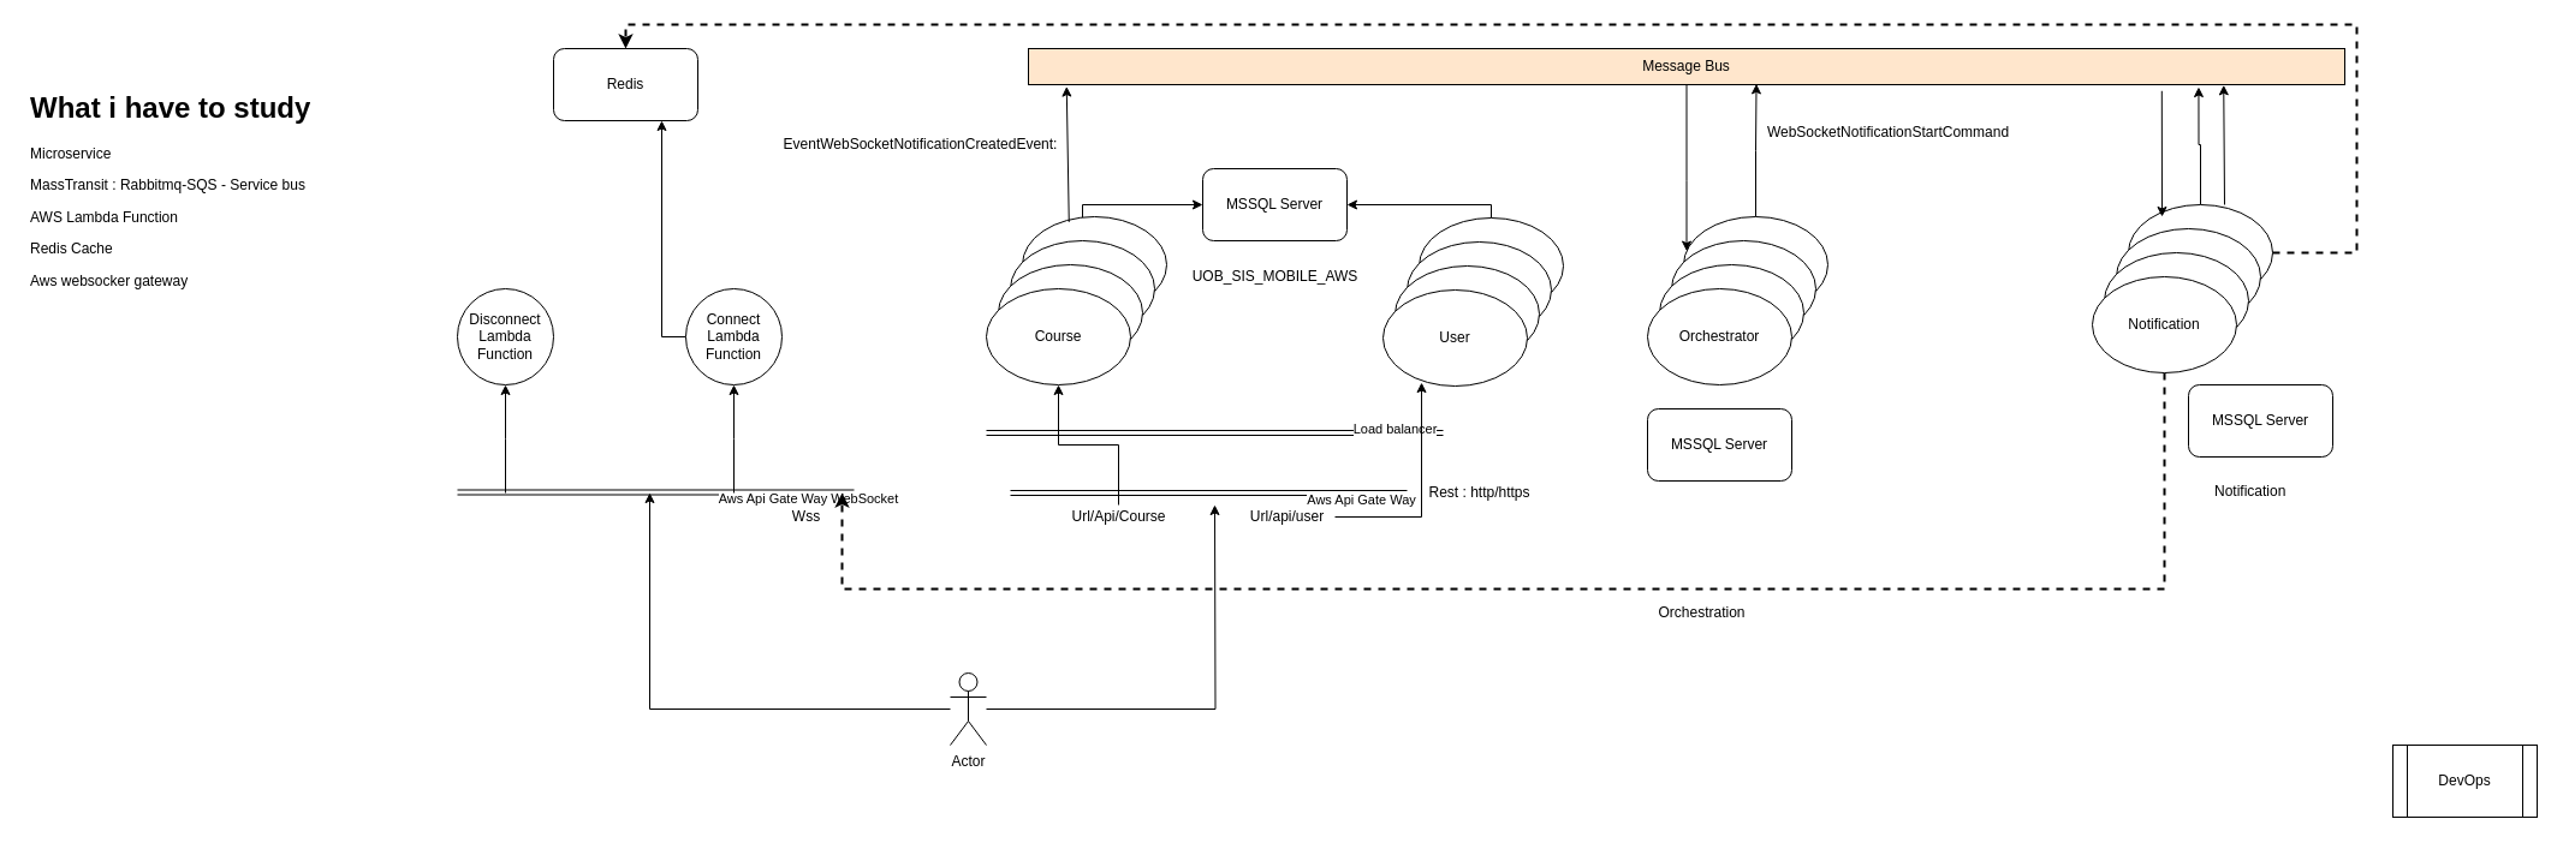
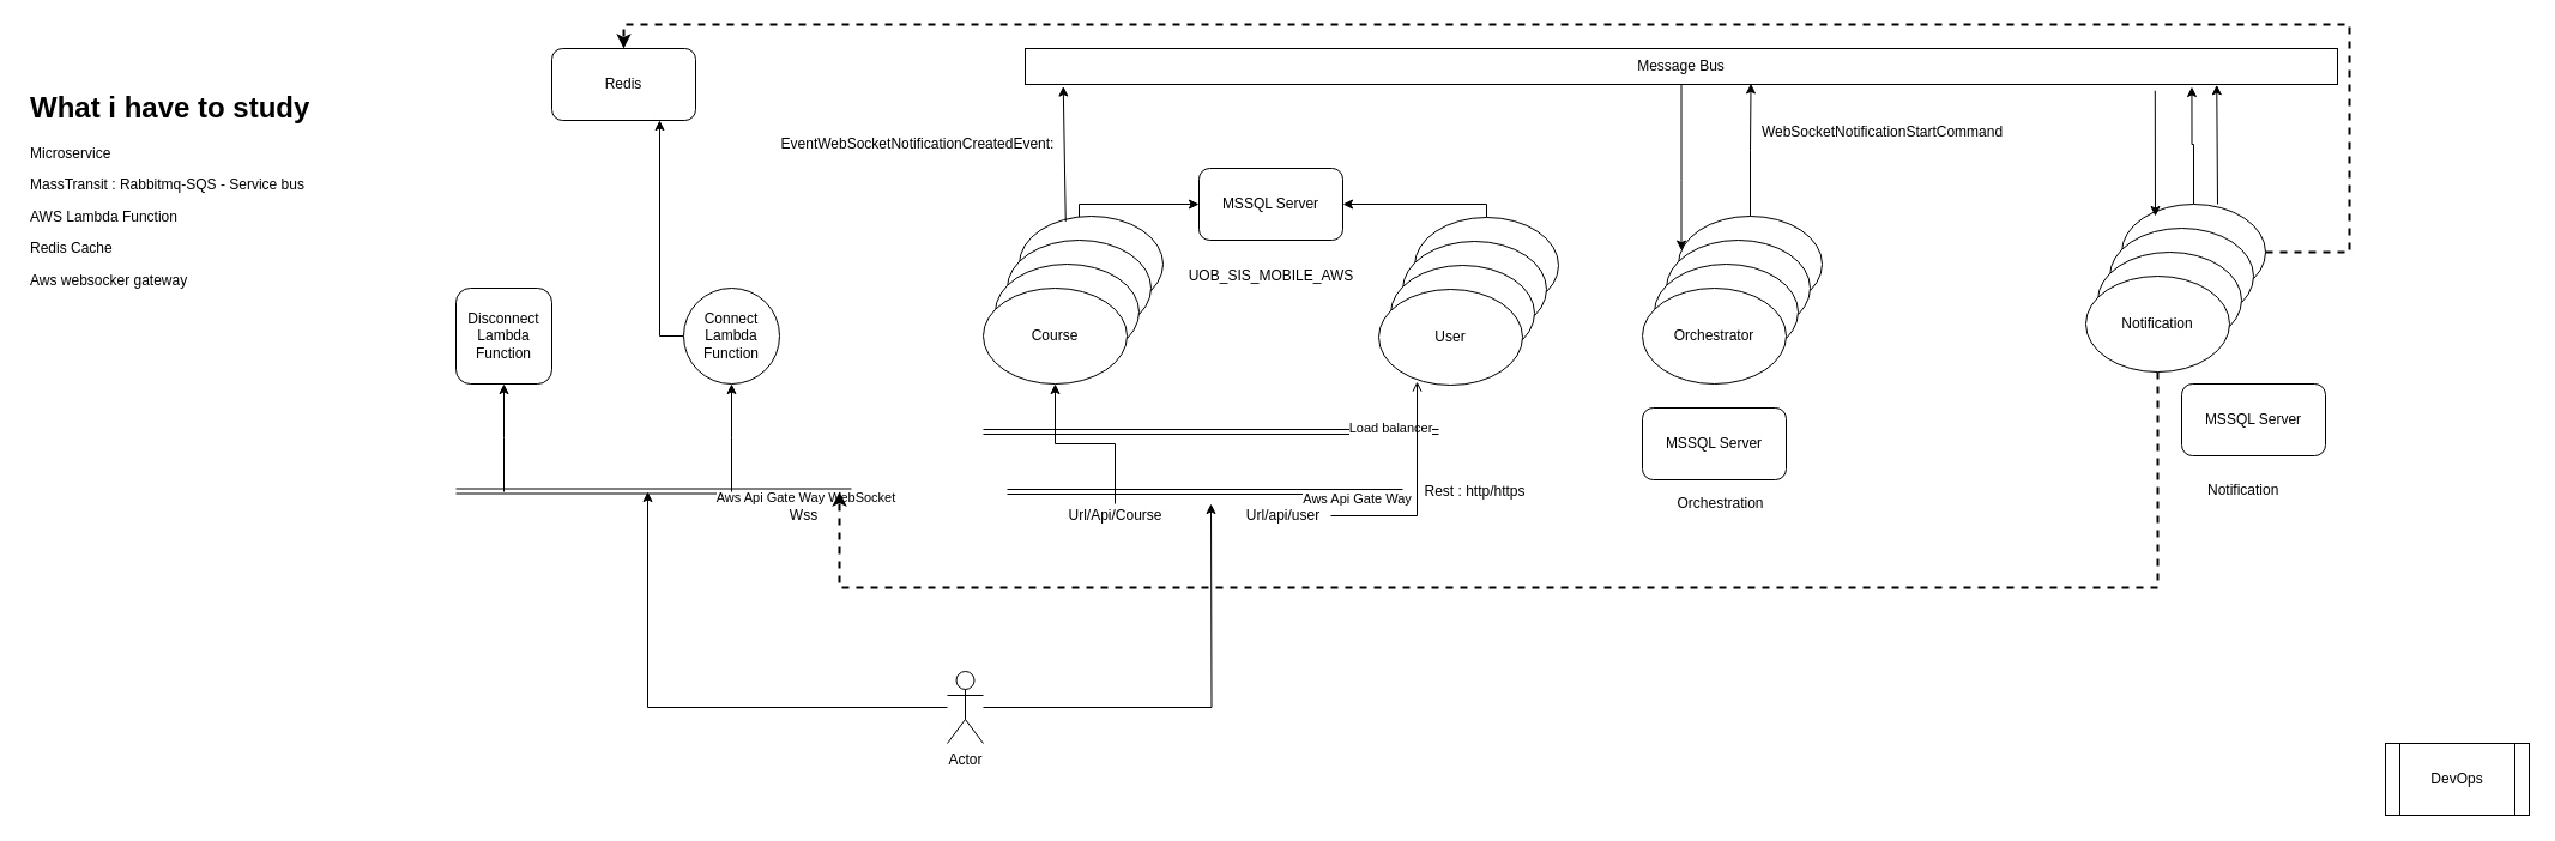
- <mxCell id="48" value="Message Bus" style="rounded=0;whiteSpace=wrap;html=1;fillColor=#ffe6cc;" vertex="1" parent="1"><mxGeometry x="855" y="40" width="1095" height="30" as="geometry" /></mxCell>
+ <mxCell id="48" value="Message Bus" style="rounded=0;whiteSpace=wrap;html=1;" vertex="1" parent="1"><mxGeometry x="855" y="40" width="1095" height="30" as="geometry" /></mxCell>
- <mxCell id="35" value="&lt;div&gt;Disconnect&lt;/div&gt;&lt;div&gt;Lambda Function&lt;br&gt;&lt;/div&gt;" style="ellipse;whiteSpace=wrap;html=1;aspect=fixed;" vertex="1" parent="1"><mxGeometry x="380" y="240" width="80" height="80" as="geometry" /></mxCell>
+ <mxCell id="35" value="&lt;div&gt;Disconnect&lt;/div&gt;&lt;div&gt;Lambda Function&lt;br&gt;&lt;/div&gt;" style="whiteSpace=wrap;html=1;aspect=fixed;rounded=1;" vertex="1" parent="1"><mxGeometry x="380" y="240" width="80" height="80" as="geometry" /></mxCell>
- <mxCell id="24" style="edgeStyle=orthogonalEdgeStyle;rounded=0;orthogonalLoop=1;jettySize=auto;html=1;entryX=0.267;entryY=0.963;entryDx=0;entryDy=0;entryPerimeter=0;" edge="1" parent="1" source="25" target="11"><mxGeometry relative="1" as="geometry"><mxPoint x="1080" y="350" as="targetPoint" /></mxGeometry></mxCell>
+ <mxCell id="24" style="edgeStyle=orthogonalEdgeStyle;rounded=0;orthogonalLoop=1;jettySize=auto;html=1;entryX=0.267;entryY=0.963;entryDx=0;entryDy=0;entryPerimeter=0;endArrow=open;" edge="1" parent="1" source="25" target="11"><mxGeometry relative="1" as="geometry"><mxPoint x="1080" y="350" as="targetPoint" /></mxGeometry></mxCell>
- <mxCell id="52" value="Orchestration" style="text;html=1;align=center;verticalAlign=middle;resizable=0;points=[];autosize=1;strokeColor=none;fillColor=none;" vertex="1" parent="1"><mxGeometry x="1370" y="500" width="90" height="20" as="geometry" /></mxCell>
+ <mxCell id="52" value="Orchestration" style="text;html=1;align=center;verticalAlign=middle;resizable=0;points=[];autosize=1;strokeColor=none;fillColor=none;" vertex="1" parent="1"><mxGeometry x="1390" y="410" width="90" height="20" as="geometry" /></mxCell>
